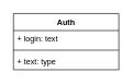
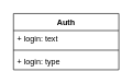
- <mxCell id="5" value="+ text: type" style="text;strokeColor=none;fillColor=none;align=left;verticalAlign=top;spacingLeft=4;spacingRight=4;overflow=hidden;rotatable=0;points=[[0,0.5],[1,0.5]];portConstraint=eastwest;" vertex="1" parent="2"><mxGeometry y="60" width="160" height="26" as="geometry" /></mxCell>
+ <mxCell id="5" value="+ login: type" style="text;strokeColor=none;fillColor=none;align=left;verticalAlign=top;spacingLeft=4;spacingRight=4;overflow=hidden;rotatable=0;points=[[0,0.5],[1,0.5]];portConstraint=eastwest;" vertex="1" parent="2"><mxGeometry y="60" width="160" height="26" as="geometry" /></mxCell>
